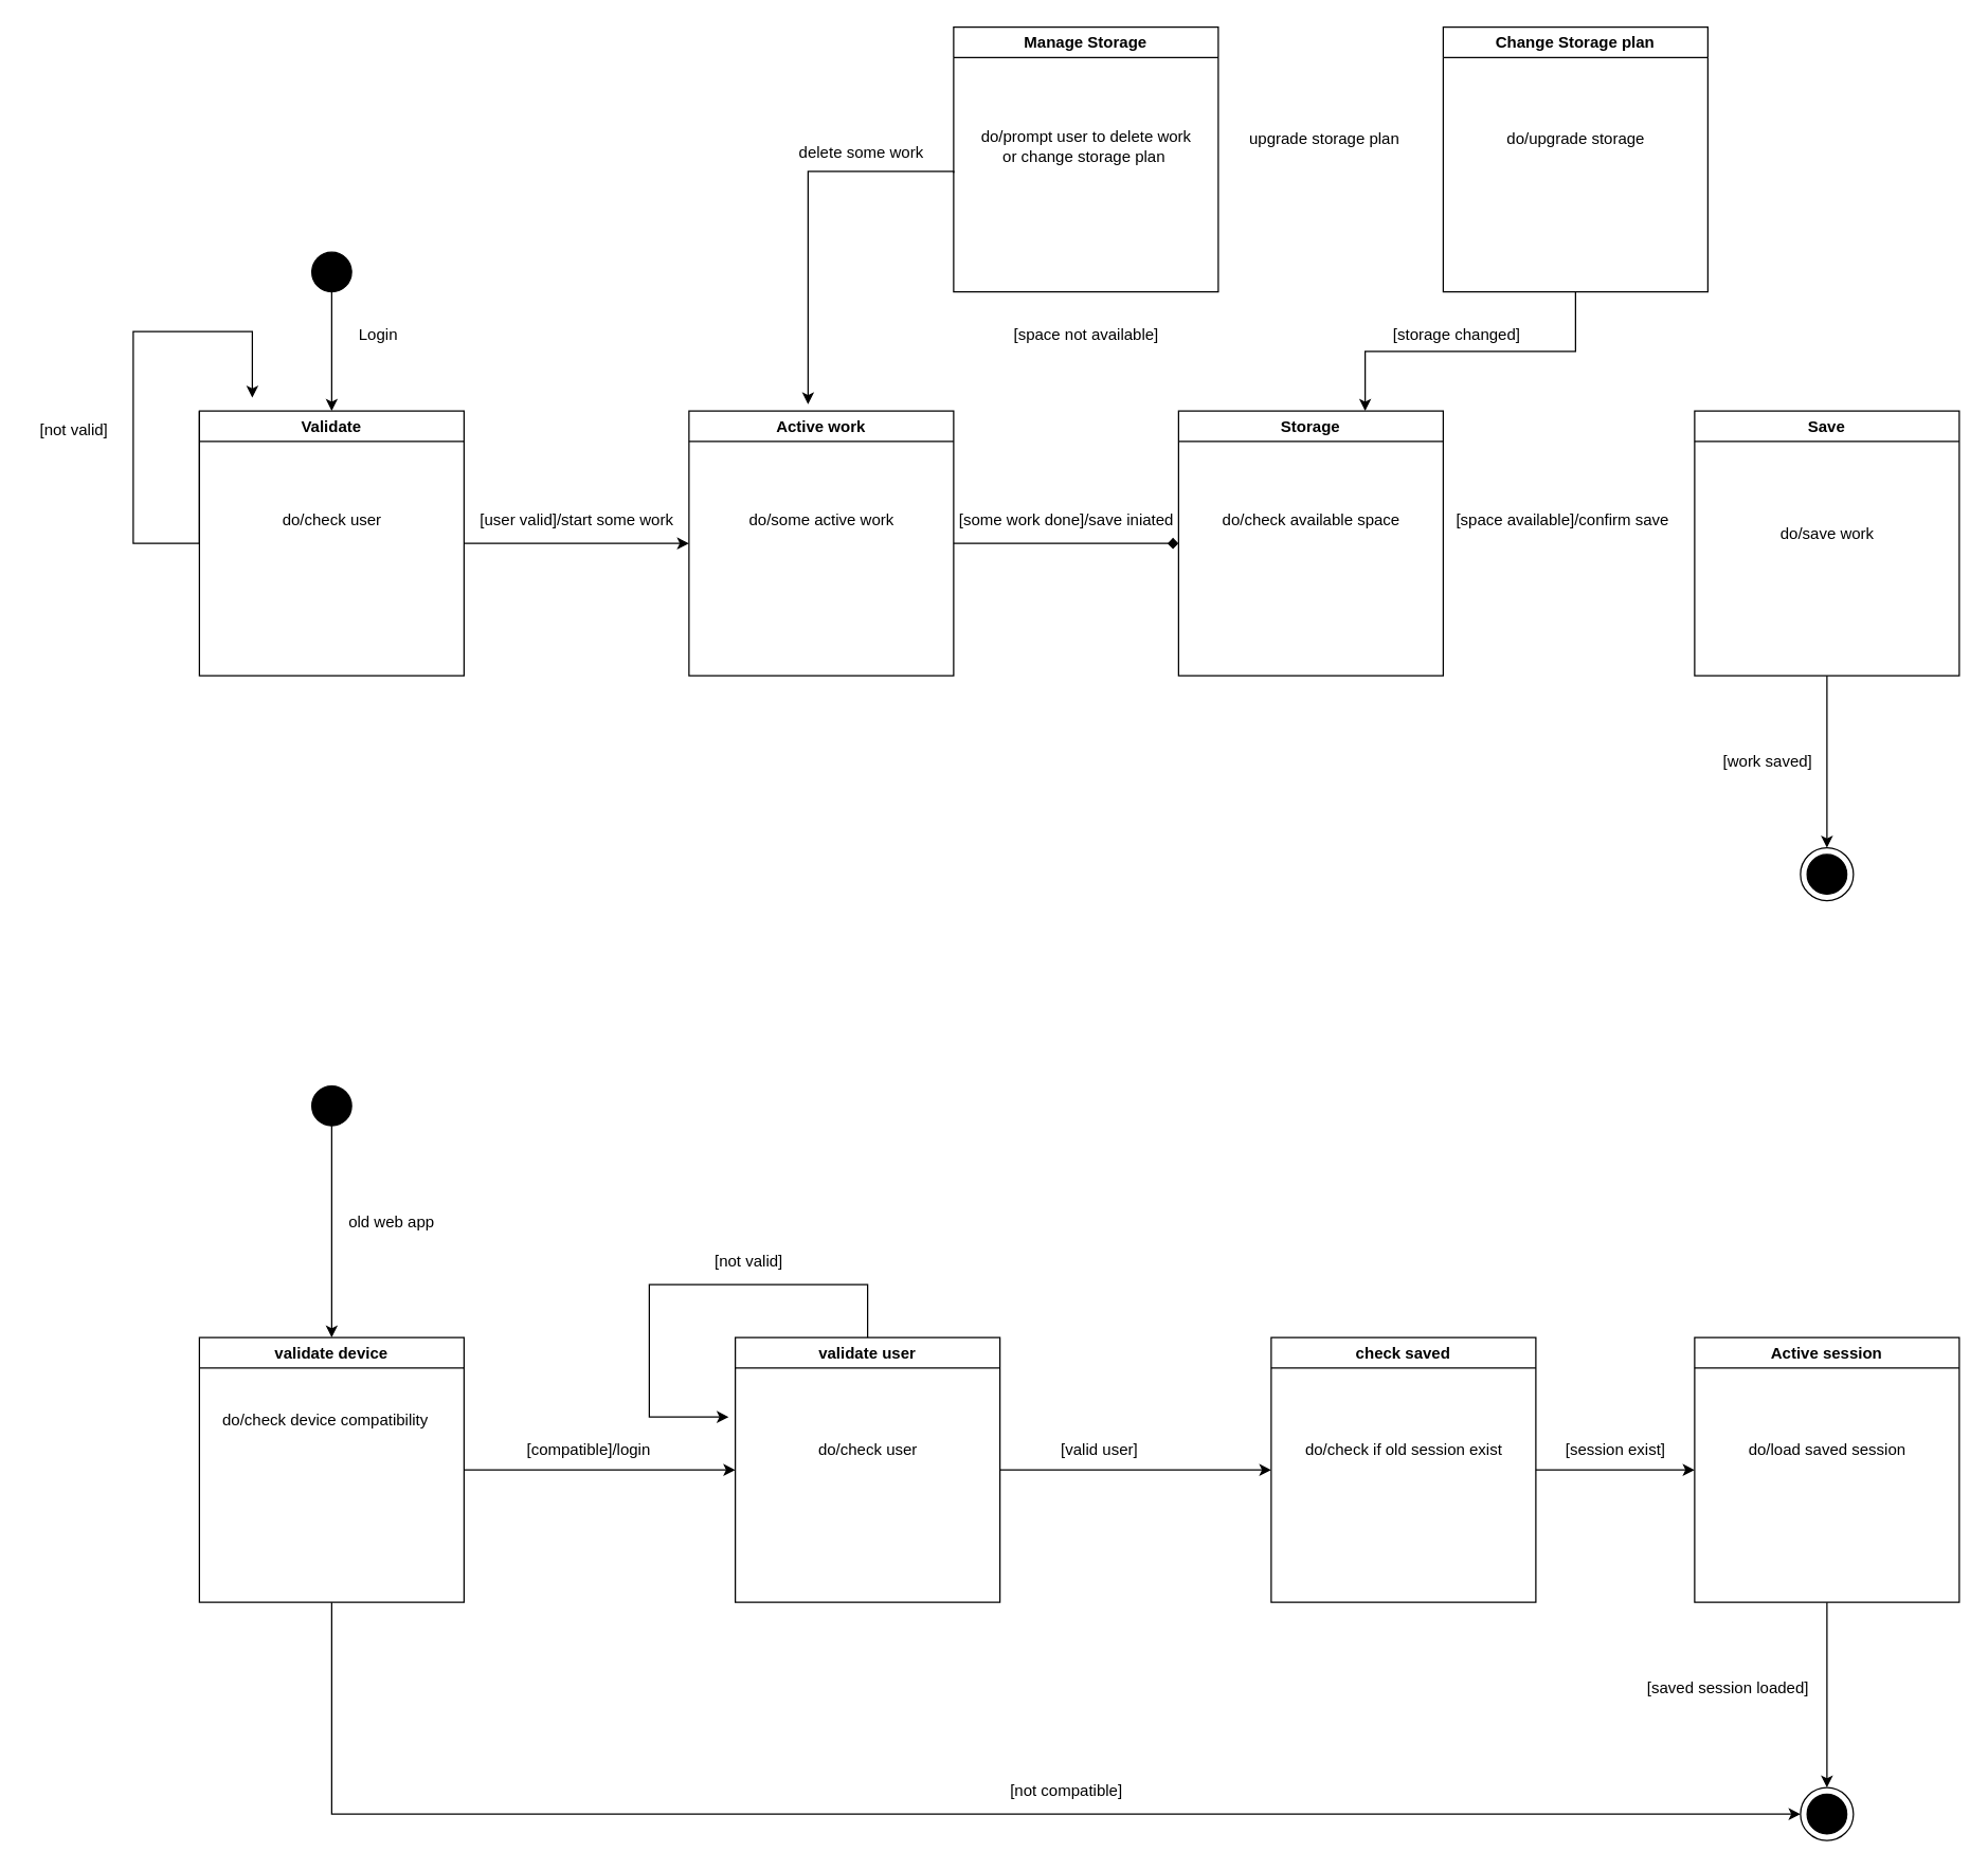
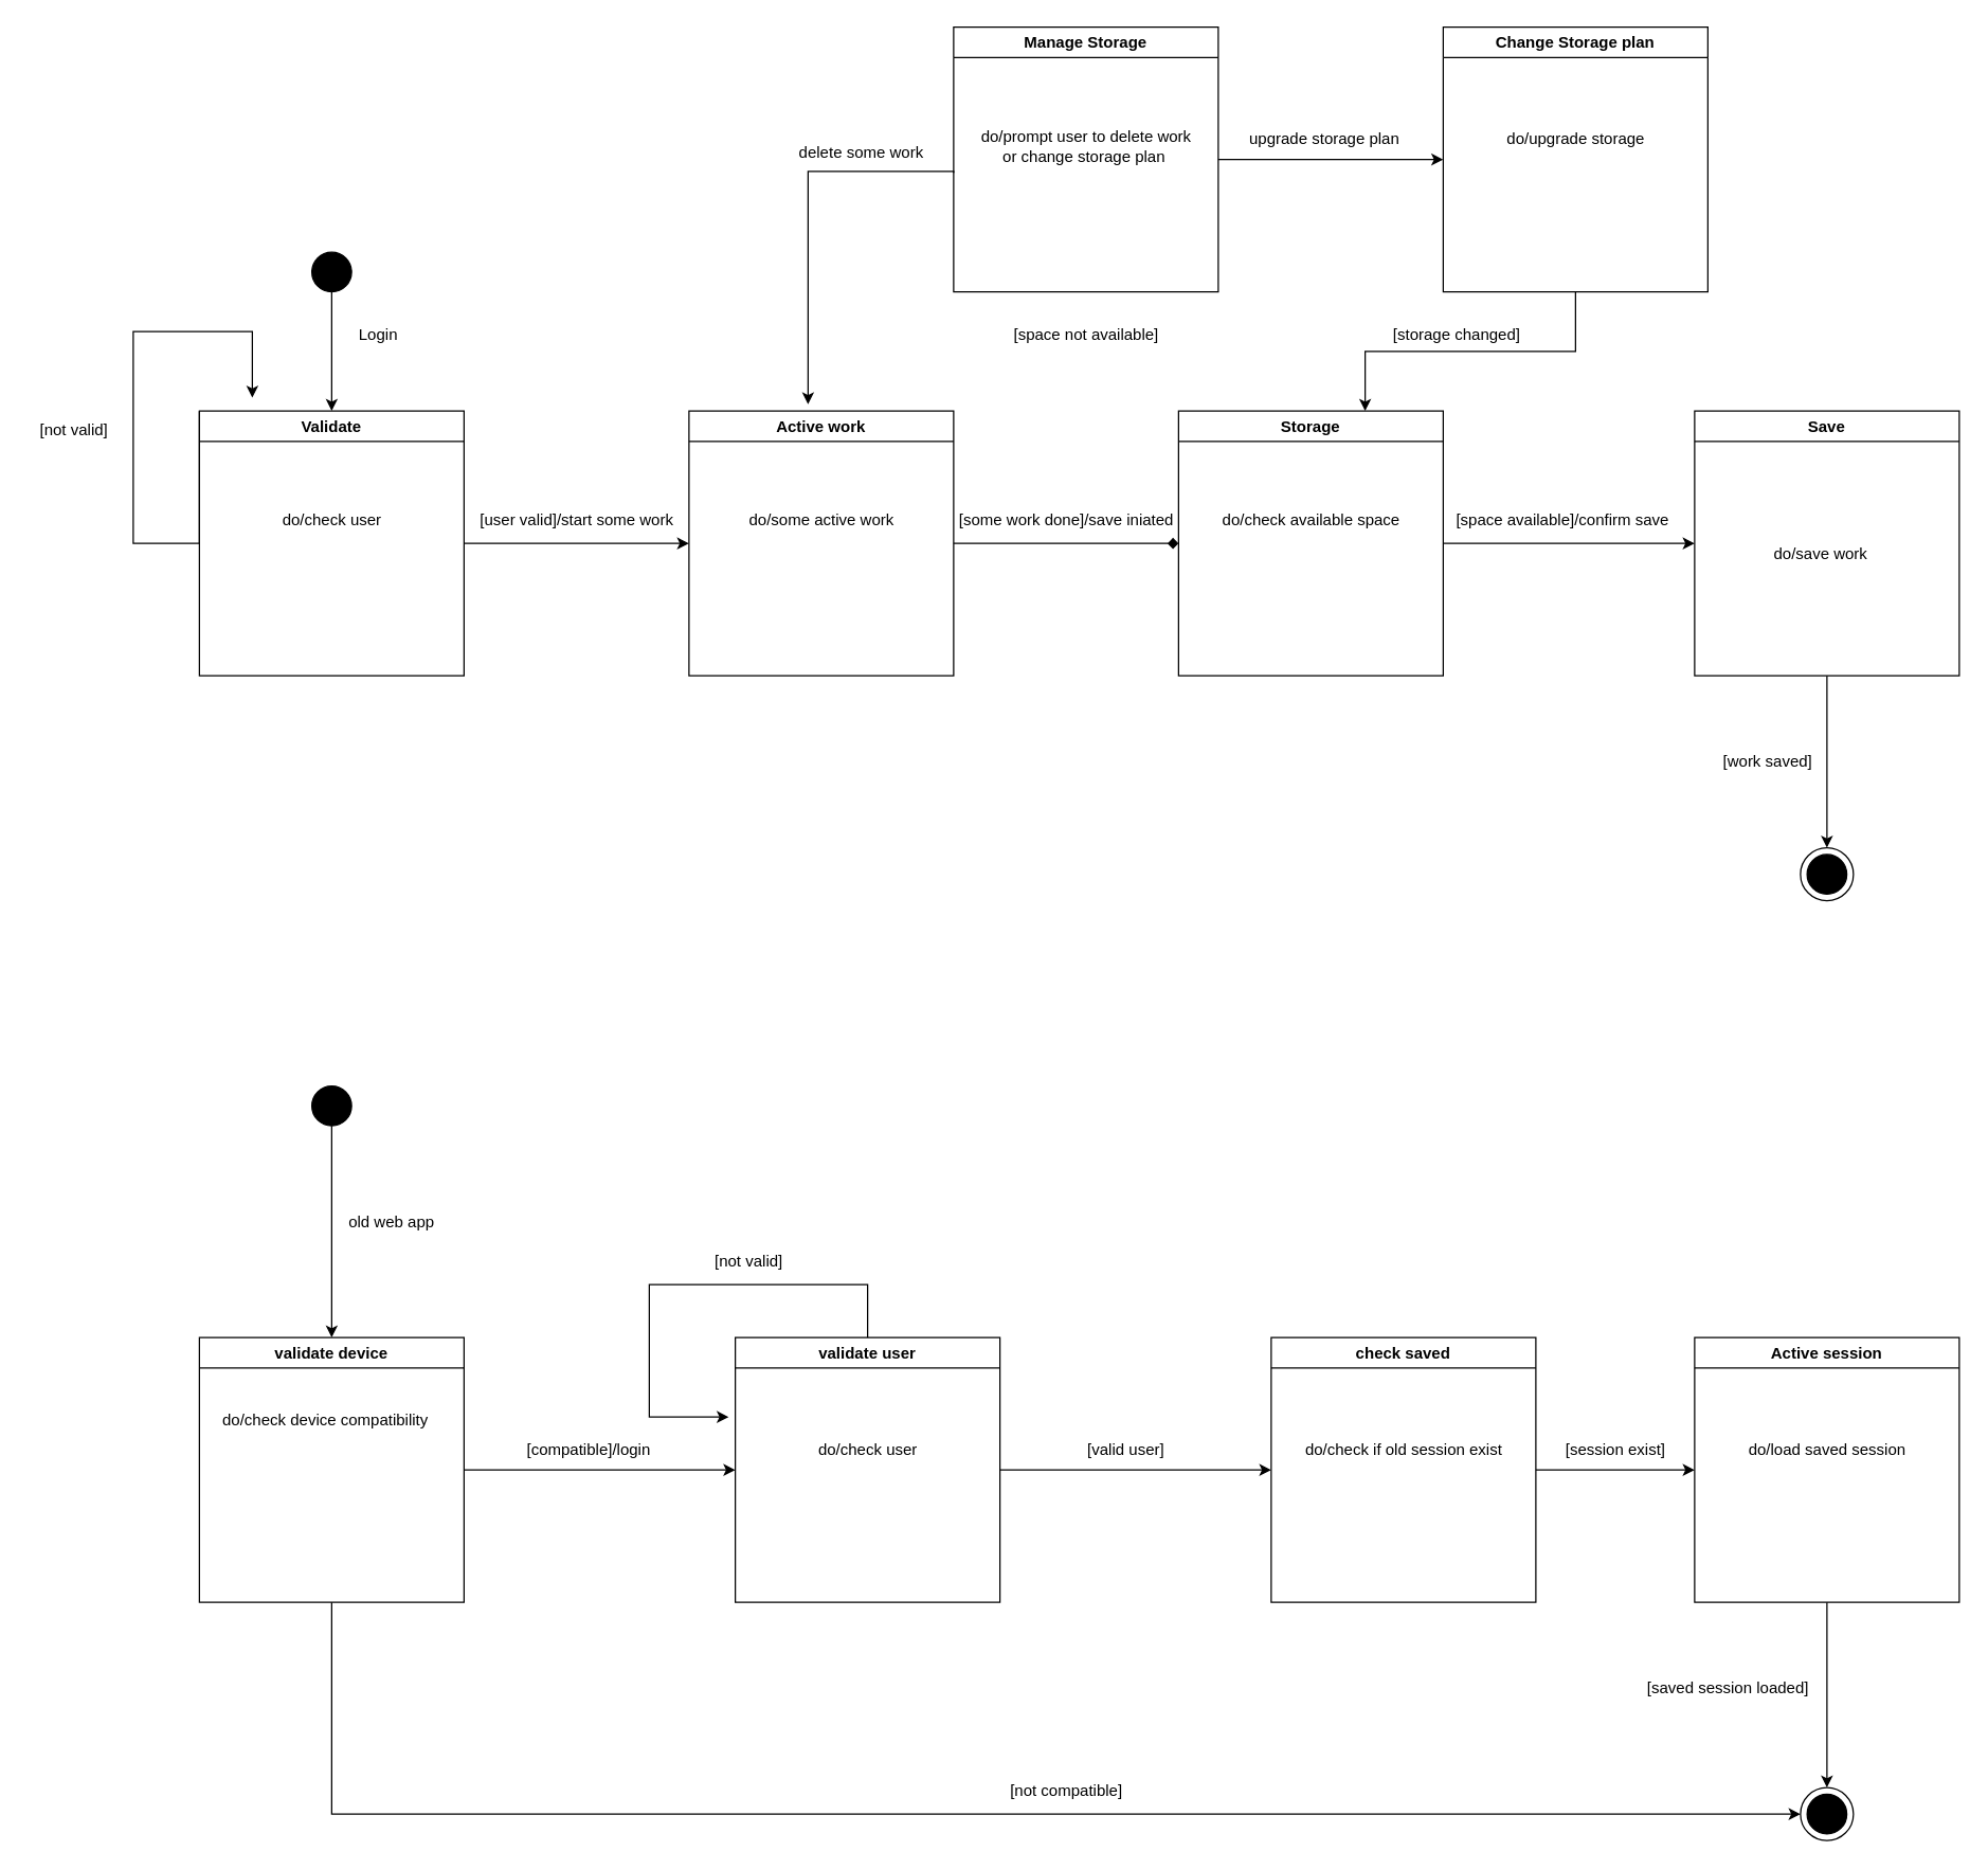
+ <mxCell id="22" style="edgeStyle=orthogonalEdgeStyle;rounded=0;orthogonalLoop=1;jettySize=auto;html=1;entryX=0;entryY=0.5;entryDx=0;entryDy=0;" edge="1" parent="1" source="23" target="28"><mxGeometry relative="1" as="geometry" /></mxCell>
- <mxCell id="20" value="do/save work" style="text;html=1;align=center;verticalAlign=middle;resizable=0;points=[];autosize=1;strokeColor=none;fillColor=none;" vertex="1" parent="19"><mxGeometry x="55" y="78" width="90" height="30" as="geometry" /></mxCell>
+ <mxCell id="20" value="do/save work" style="text;html=1;align=center;verticalAlign=middle;resizable=0;points=[];autosize=1;strokeColor=none;fillColor=none;" vertex="1" parent="19"><mxGeometry x="50" y="93" width="90" height="30" as="geometry" /></mxCell>
+ <mxCell id="14" style="edgeStyle=orthogonalEdgeStyle;rounded=0;orthogonalLoop=1;jettySize=auto;html=1;entryX=0;entryY=0.5;entryDx=0;entryDy=0;" edge="1" parent="1" source="15" target="19"><mxGeometry relative="1" as="geometry" /></mxCell>
- <mxCell id="52" value="[valid user]" style="text;html=1;align=center;verticalAlign=middle;resizable=0;points=[];autosize=1;strokeColor=none;fillColor=none;" vertex="1" parent="1"><mxGeometry x="790" y="1080" width="80" height="30" as="geometry" /></mxCell>
+ <mxCell id="52" value="[valid user]" style="text;html=1;align=center;verticalAlign=middle;resizable=0;points=[];autosize=1;strokeColor=none;fillColor=none;" vertex="1" parent="1"><mxGeometry x="810" y="1080" width="80" height="30" as="geometry" /></mxCell>
